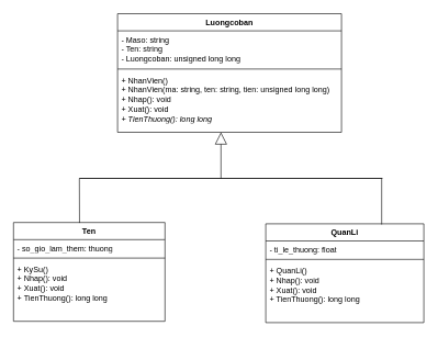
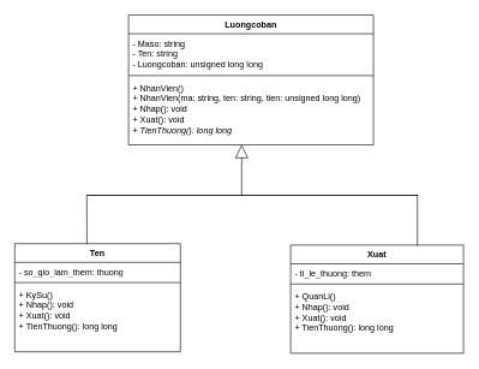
- <mxCell id="6" value="QuanLi" style="swimlane;fontStyle=1;align=center;verticalAlign=top;childLayout=stackLayout;horizontal=1;startSize=26;horizontalStack=0;resizeParent=1;resizeParentMax=0;resizeLast=0;collapsible=1;marginBottom=0;whiteSpace=wrap;html=1;" vertex="1" parent="1"><mxGeometry x="403" y="339" width="240" height="150" as="geometry" /></mxCell>
+ <mxCell id="6" value="Xuat" style="swimlane;fontStyle=1;align=center;verticalAlign=top;childLayout=stackLayout;horizontal=1;startSize=26;horizontalStack=0;resizeParent=1;resizeParentMax=0;resizeLast=0;collapsible=1;marginBottom=0;whiteSpace=wrap;html=1;" vertex="1" parent="1"><mxGeometry x="403" y="339" width="240" height="150" as="geometry" /></mxCell>
- <mxCell id="7" value="- ti_le_thuong: float" style="text;strokeColor=none;fillColor=none;align=left;verticalAlign=top;spacingLeft=4;spacingRight=4;overflow=hidden;rotatable=0;points=[[0,0.5],[1,0.5]];portConstraint=eastwest;whiteSpace=wrap;html=1;" vertex="1" parent="6"><mxGeometry y="26" width="240" height="24" as="geometry" /></mxCell>
+ <mxCell id="7" value="- ti_le_thuong: them" style="text;strokeColor=none;fillColor=none;align=left;verticalAlign=top;spacingLeft=4;spacingRight=4;overflow=hidden;rotatable=0;points=[[0,0.5],[1,0.5]];portConstraint=eastwest;whiteSpace=wrap;html=1;" vertex="1" parent="6"><mxGeometry y="26" width="240" height="24" as="geometry" /></mxCell>
